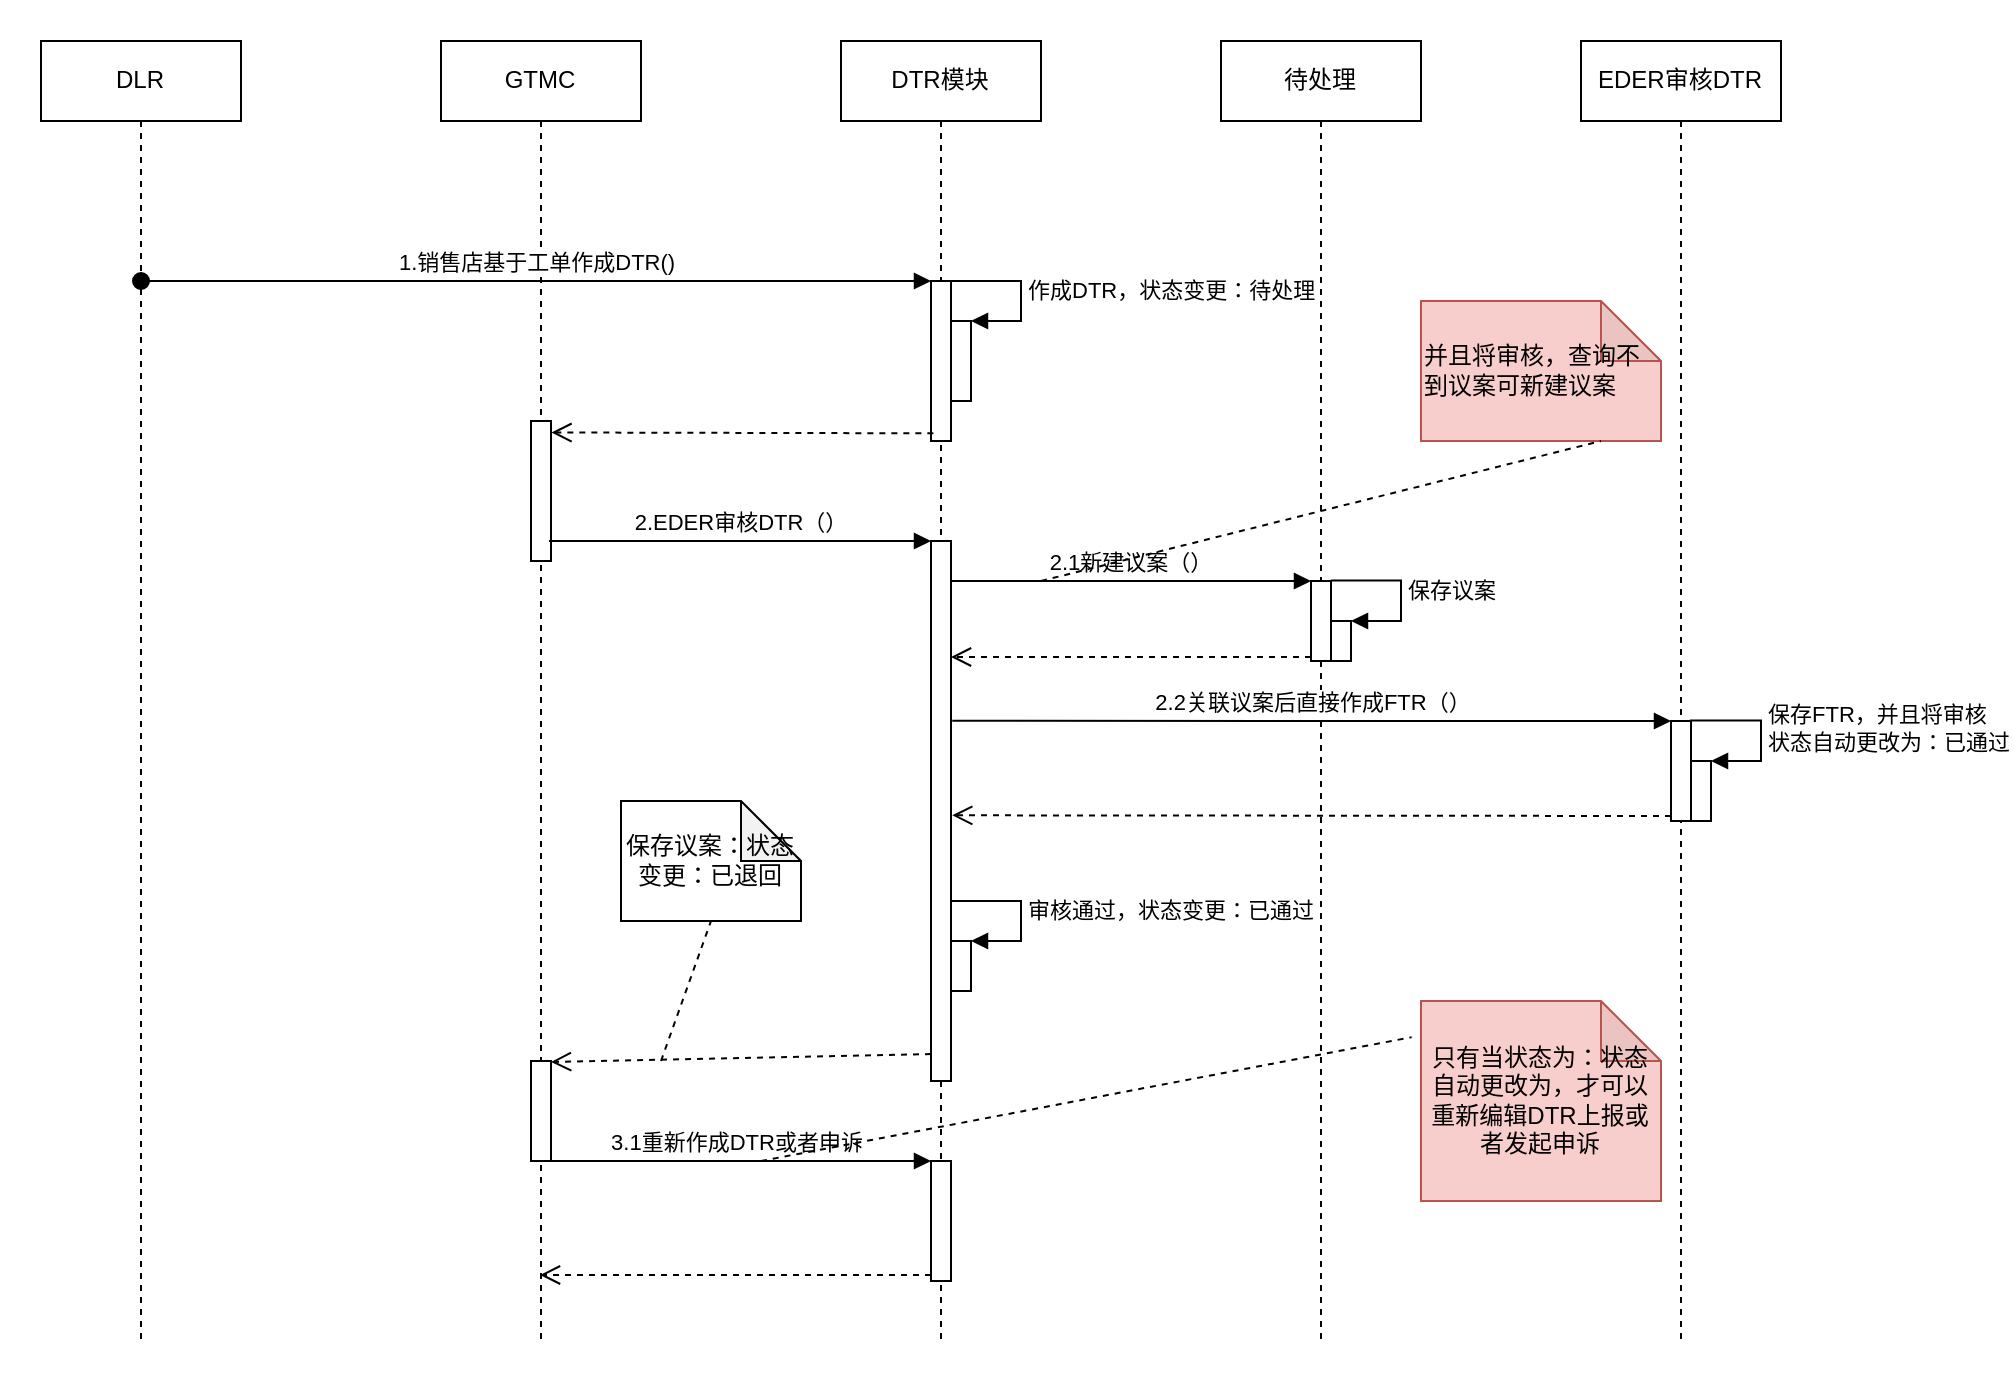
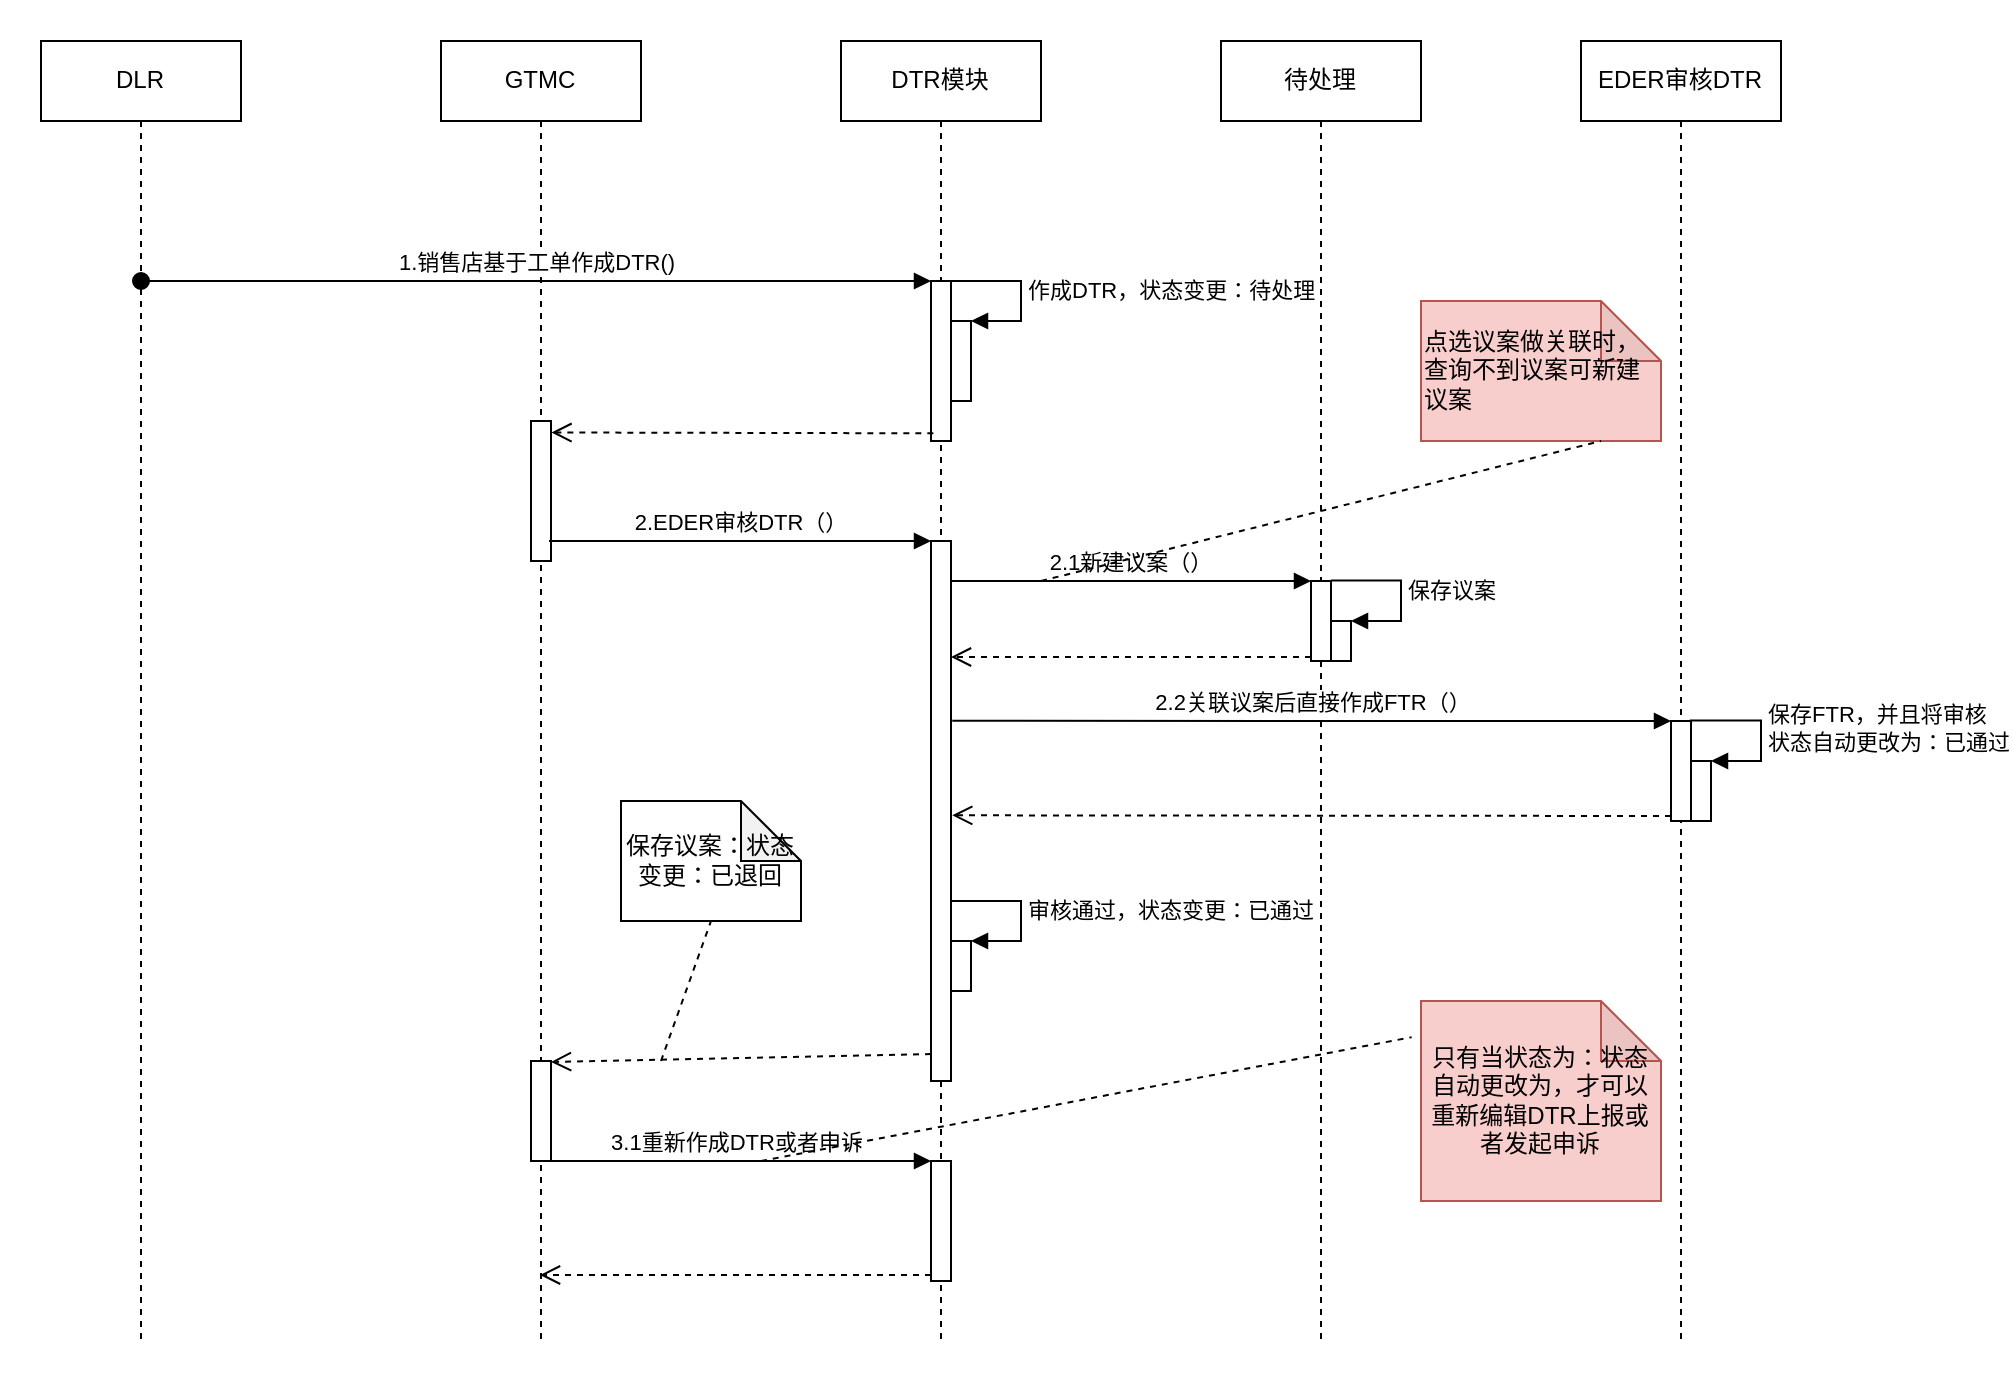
- <mxCell id="30" value="&lt;span&gt;并且将审核，查询不到议案可新建议案&lt;/span&gt;" style="shape=note;whiteSpace=wrap;html=1;backgroundOutline=1;darkOpacity=0.05;align=left;fillColor=#f8cecc;strokeColor=#b85450;" vertex="1" parent="1"><mxGeometry x="710" y="150" width="120" height="70" as="geometry" /></mxCell>
+ <mxCell id="30" value="&lt;span&gt;点选议案做关联时，查询不到议案可新建议案&lt;/span&gt;" style="shape=note;whiteSpace=wrap;html=1;backgroundOutline=1;darkOpacity=0.05;align=left;fillColor=#f8cecc;strokeColor=#b85450;" vertex="1" parent="1"><mxGeometry x="710" y="150" width="120" height="70" as="geometry" /></mxCell>
